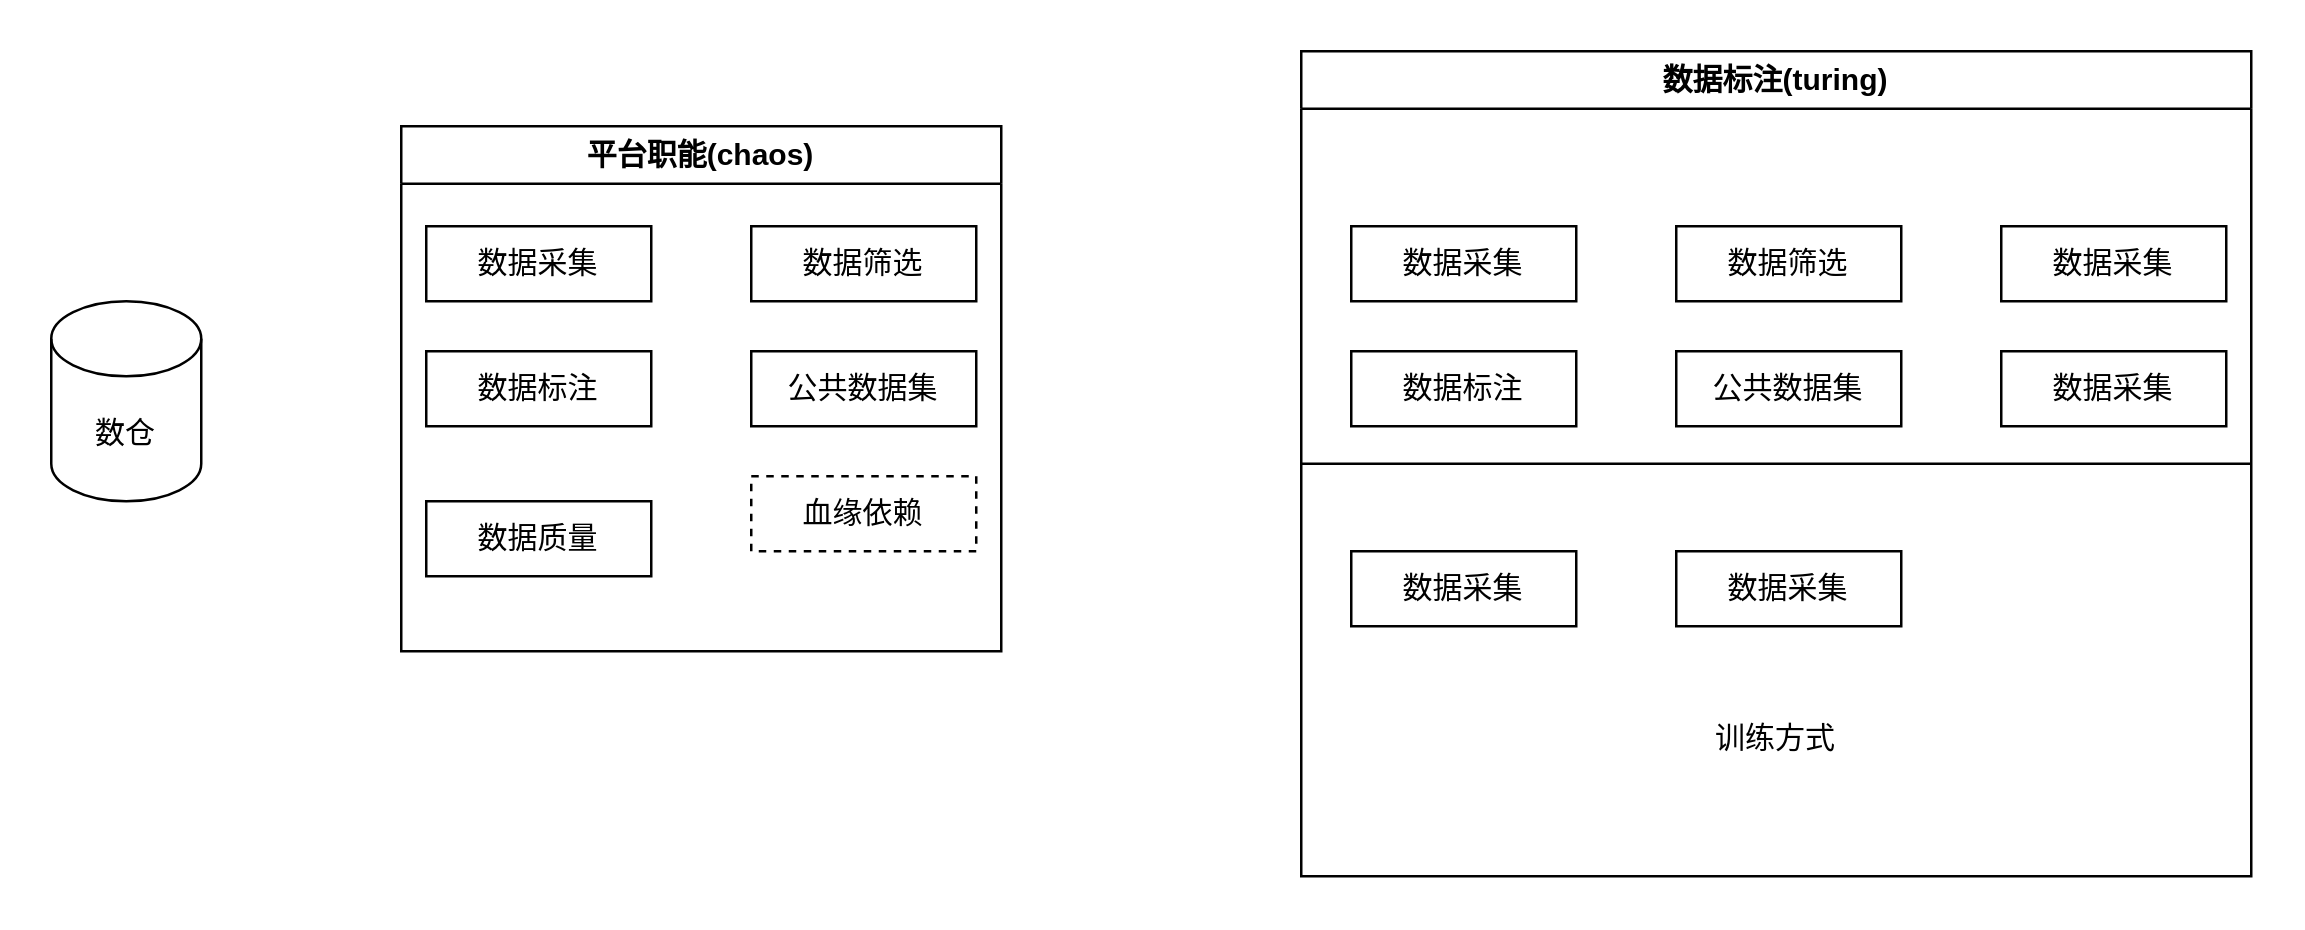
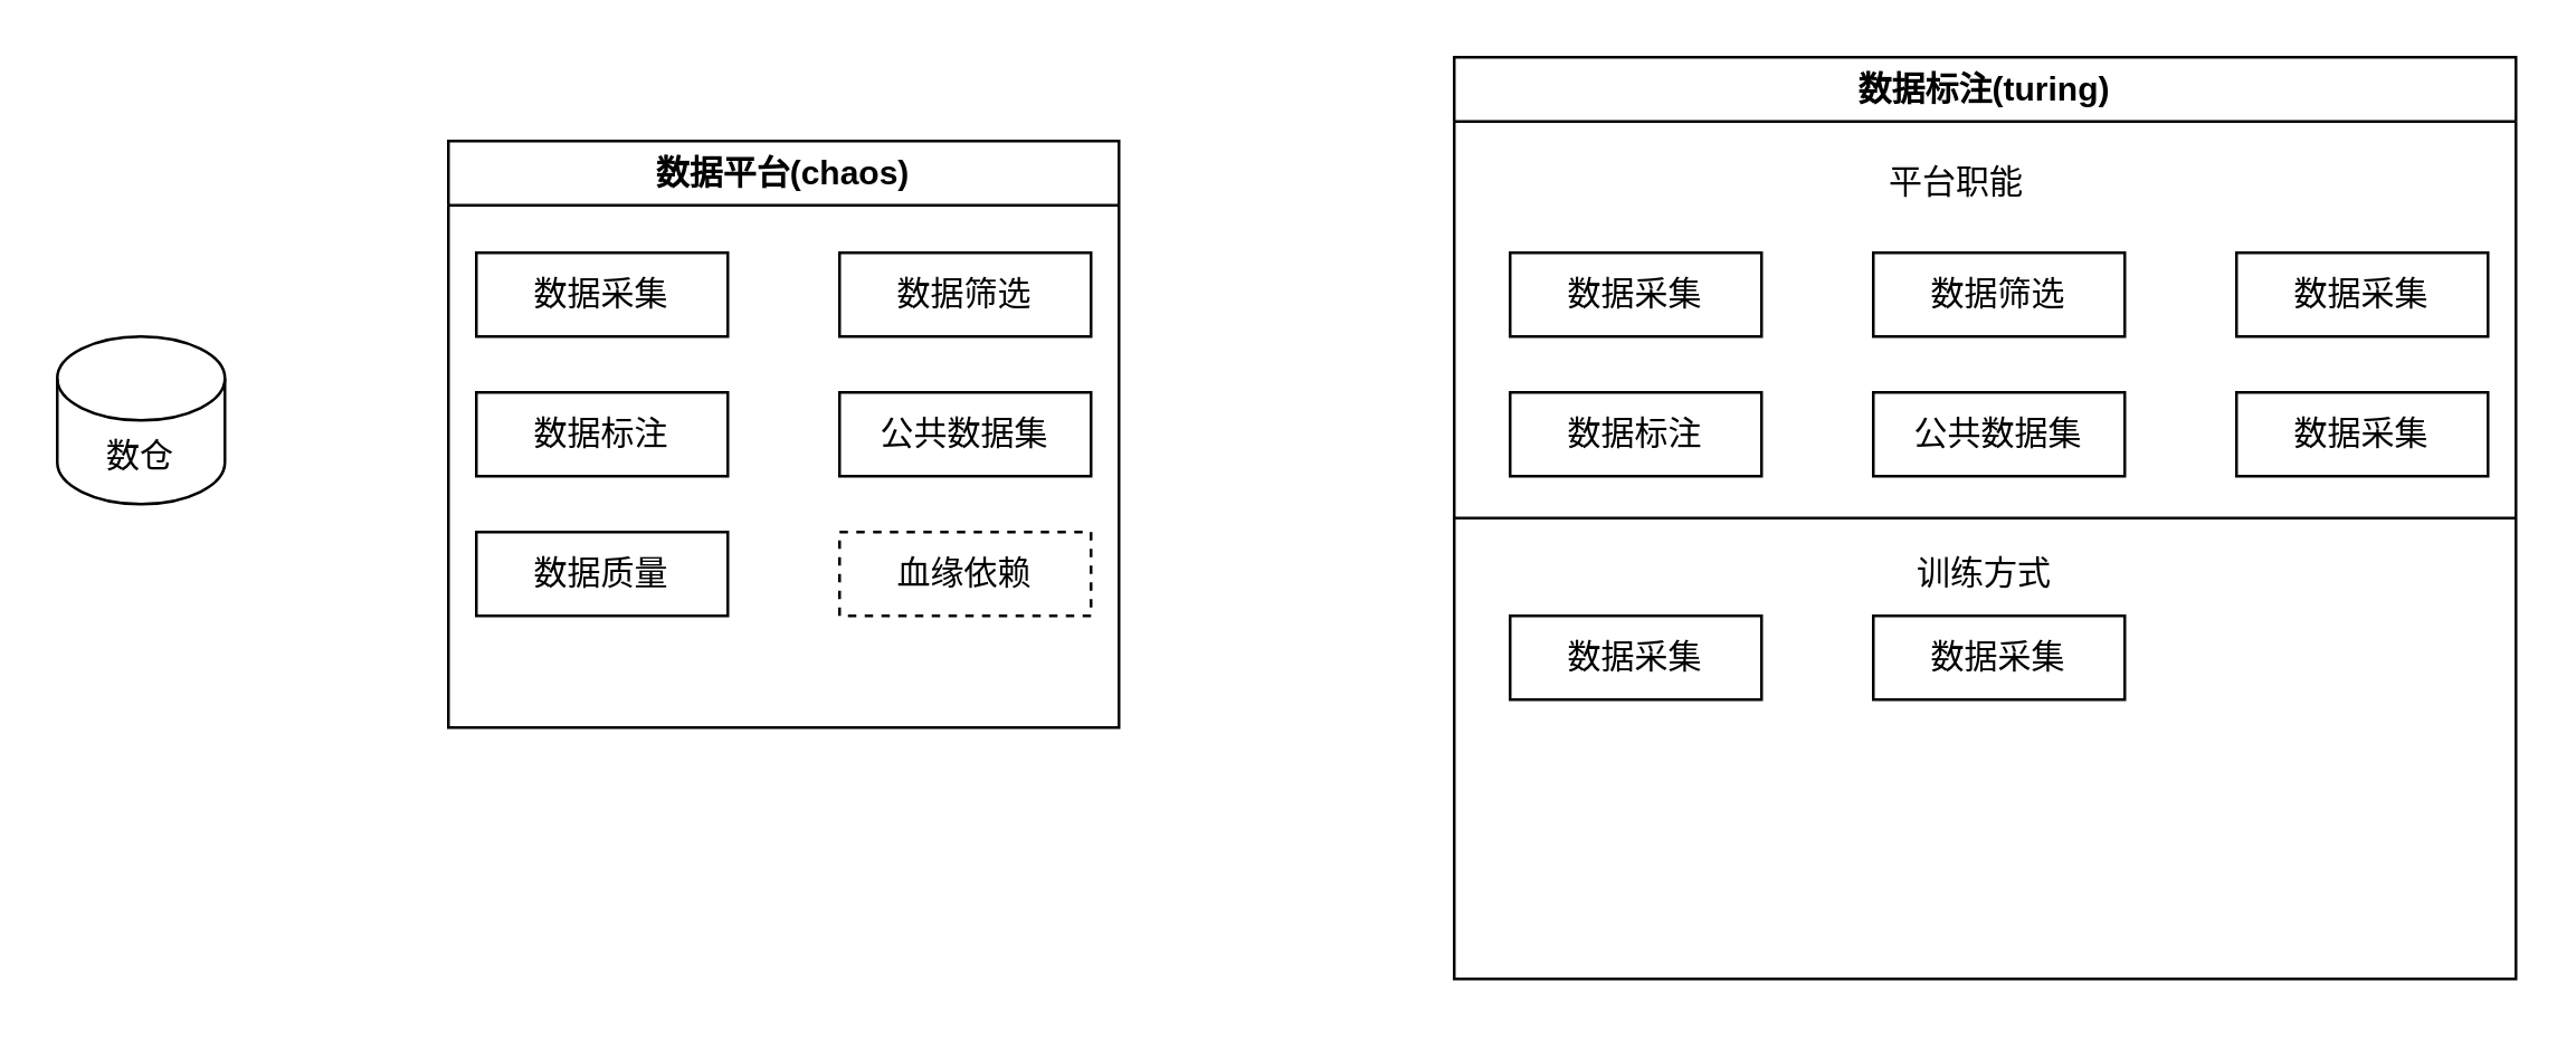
- <mxCell id="3" value="平台职能(chaos)" style="swimlane;whiteSpace=wrap;html=1;" vertex="1" parent="1"><mxGeometry x="160" y="50" width="240" height="210" as="geometry" /></mxCell>
+ <mxCell id="3" value="数据平台(chaos)" style="swimlane;whiteSpace=wrap;html=1;" vertex="1" parent="1"><mxGeometry x="160" y="50" width="240" height="210" as="geometry" /></mxCell>
+ <mxCell id="19" value="平台职能" style="text;html=1;strokeColor=none;fillColor=none;align=center;verticalAlign=middle;whiteSpace=wrap;rounded=0;" vertex="1" parent="11"><mxGeometry x="150" y="30" width="60" height="30" as="geometry" /></mxCell>
- <mxCell id="2" value="数仓" style="shape=cylinder3;whiteSpace=wrap;html=1;boundedLbl=1;backgroundOutline=1;size=15;" vertex="1" parent="1"><mxGeometry x="20" y="120" width="60" height="80" as="geometry" /></mxCell>
+ <mxCell id="2" value="数仓" style="shape=cylinder3;whiteSpace=wrap;html=1;boundedLbl=1;backgroundOutline=1;size=15;" vertex="1" parent="1"><mxGeometry x="20" y="120" width="60" height="60" as="geometry" /></mxCell>
- <mxCell id="9" value="数据质量" style="rounded=0;whiteSpace=wrap;html=1;" vertex="1" parent="3"><mxGeometry x="10" y="150" width="90" height="30" as="geometry" /></mxCell>
+ <mxCell id="9" value="数据质量" style="rounded=0;whiteSpace=wrap;html=1;" vertex="1" parent="3"><mxGeometry x="10" y="140" width="90" height="30" as="geometry" /></mxCell>
- <mxCell id="20" value="训练方式" style="text;html=1;strokeColor=none;fillColor=none;align=center;verticalAlign=middle;whiteSpace=wrap;rounded=0;" vertex="1" parent="11"><mxGeometry x="160" y="260" width="60" height="30" as="geometry" /></mxCell>
+ <mxCell id="20" value="训练方式" style="text;html=1;strokeColor=none;fillColor=none;align=center;verticalAlign=middle;whiteSpace=wrap;rounded=0;" vertex="1" parent="11"><mxGeometry x="160" y="170" width="60" height="30" as="geometry" /></mxCell>
